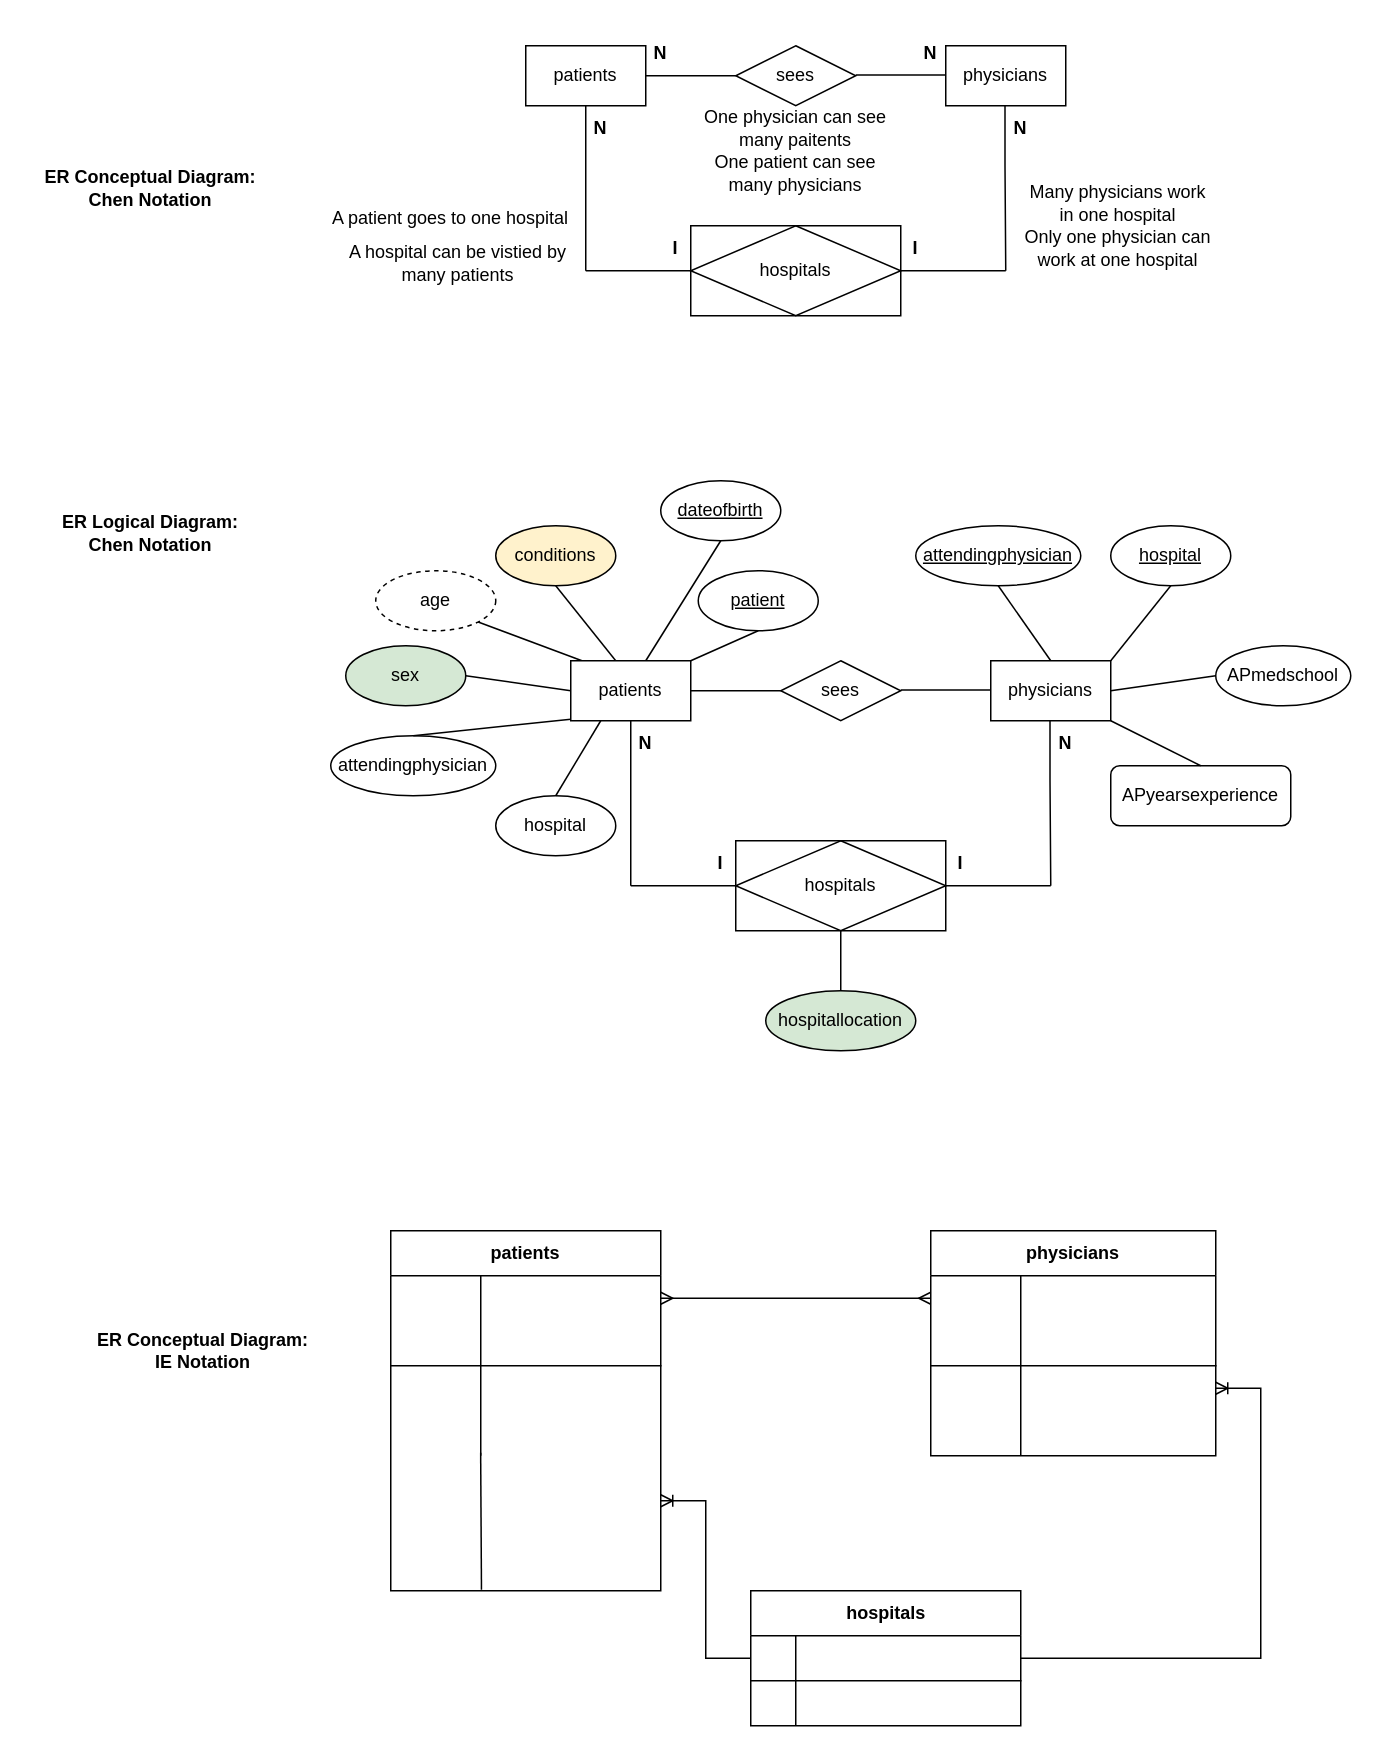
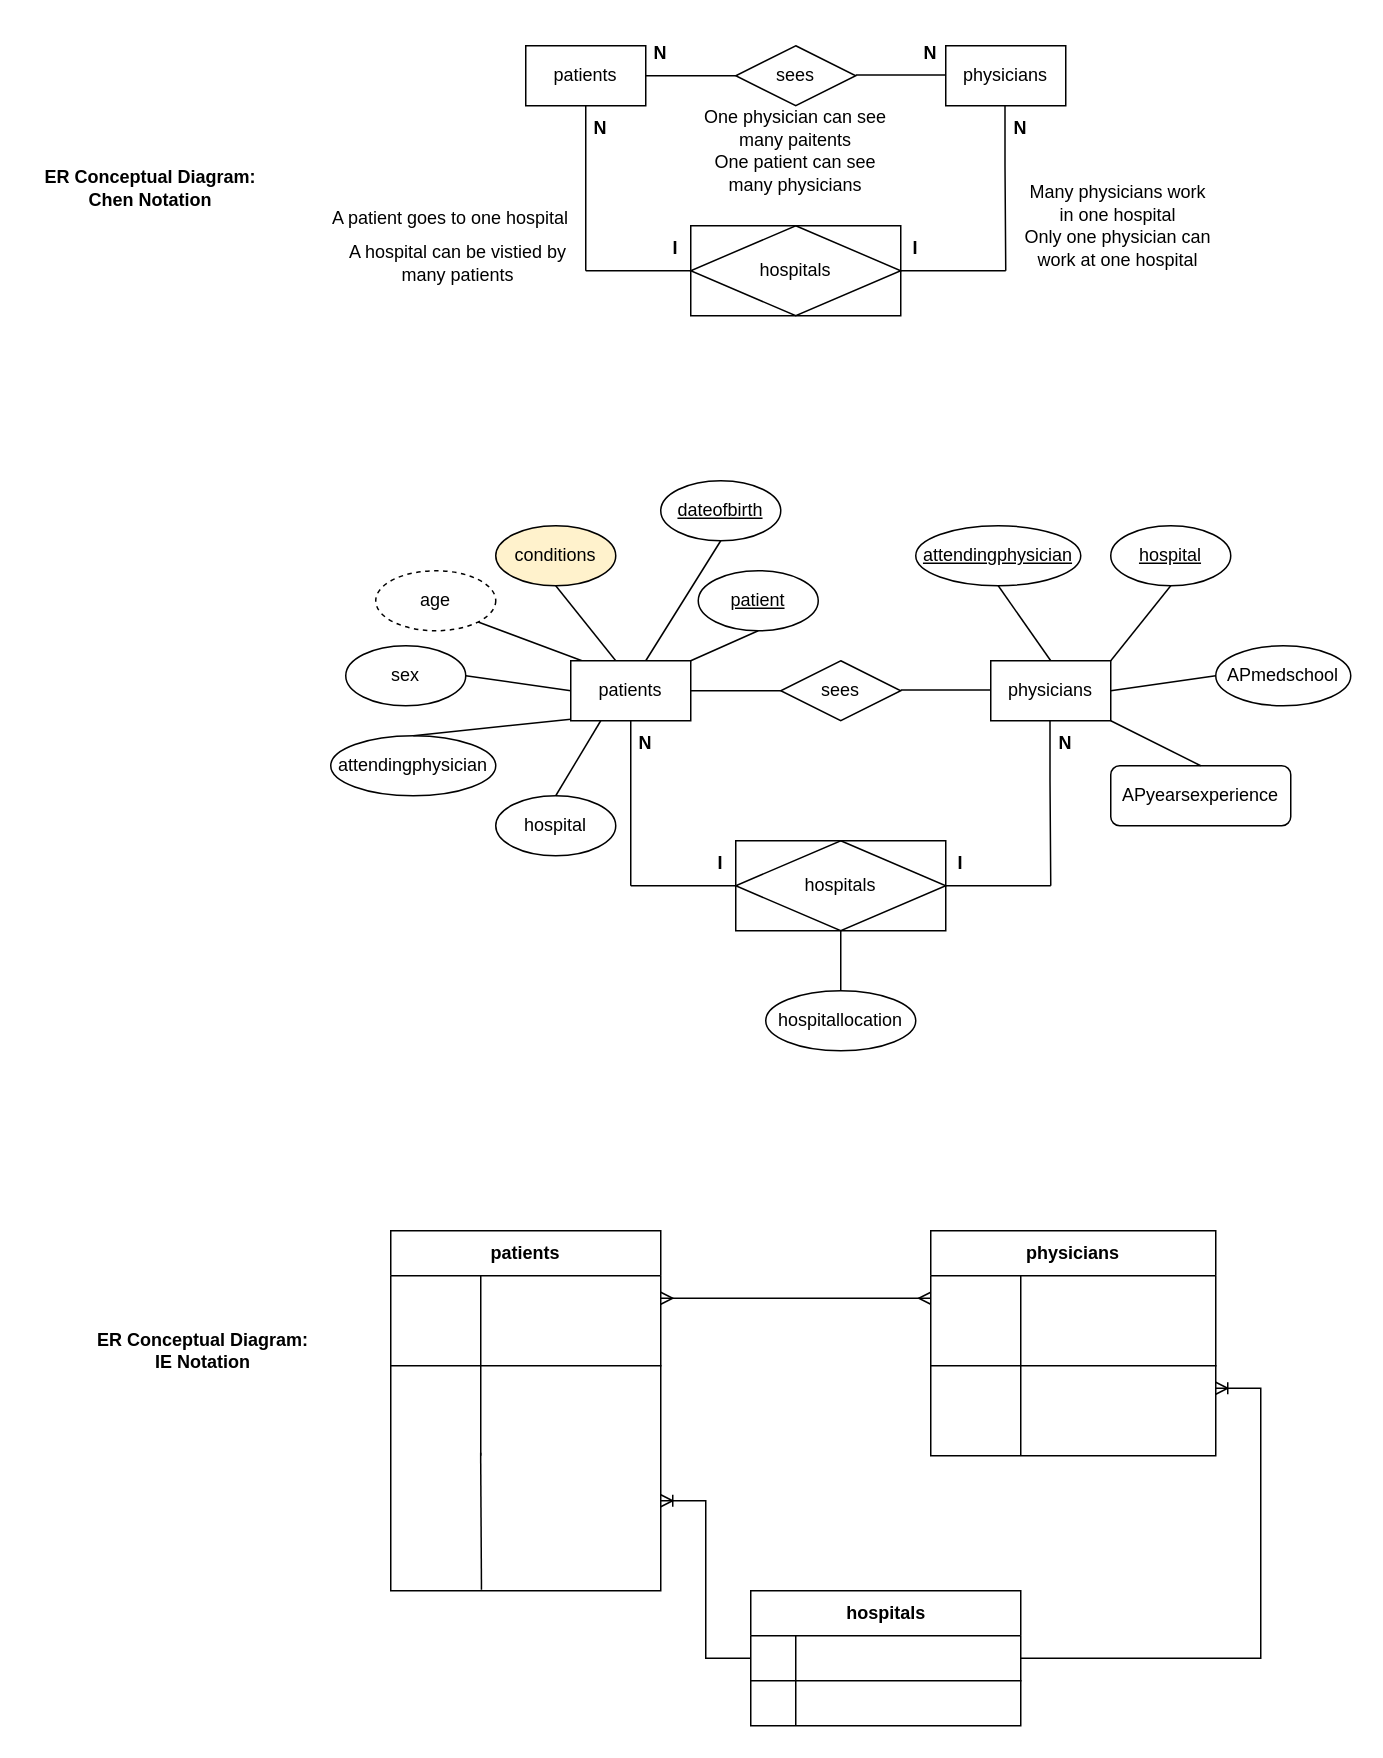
- <mxCell id="64" value="&lt;b&gt;ER Logical Diagram:&lt;br&gt;Chen Notation&lt;br&gt;&lt;/b&gt;" style="text;html=1;strokeColor=none;fillColor=none;align=center;verticalAlign=middle;whiteSpace=wrap;rounded=0;" vertex="1" parent="1"><mxGeometry x="20" y="340" width="160" height="30" as="geometry" /></mxCell>
- <mxCell id="8" value="sex" style="ellipse;whiteSpace=wrap;html=1;fillColor=#d5e8d4;" vertex="1" parent="1"><mxGeometry x="230" y="430" width="80" height="40" as="geometry" /></mxCell>
+ <mxCell id="8" value="sex" style="ellipse;whiteSpace=wrap;html=1;" vertex="1" parent="1"><mxGeometry x="230" y="430" width="80" height="40" as="geometry" /></mxCell>
- <mxCell id="13" value="hospitallocation" style="ellipse;whiteSpace=wrap;html=1;fillColor=#d5e8d4;" vertex="1" parent="1"><mxGeometry x="510" y="660" width="100" height="40" as="geometry" /></mxCell>
+ <mxCell id="13" value="hospitallocation" style="ellipse;whiteSpace=wrap;html=1;" vertex="1" parent="1"><mxGeometry x="510" y="660" width="100" height="40" as="geometry" /></mxCell>
